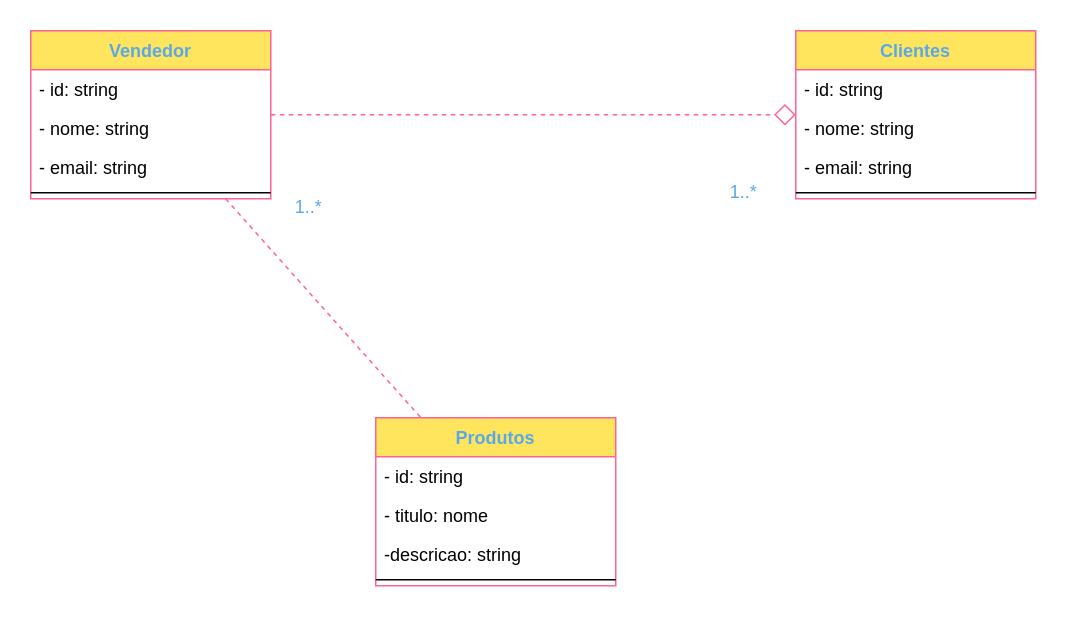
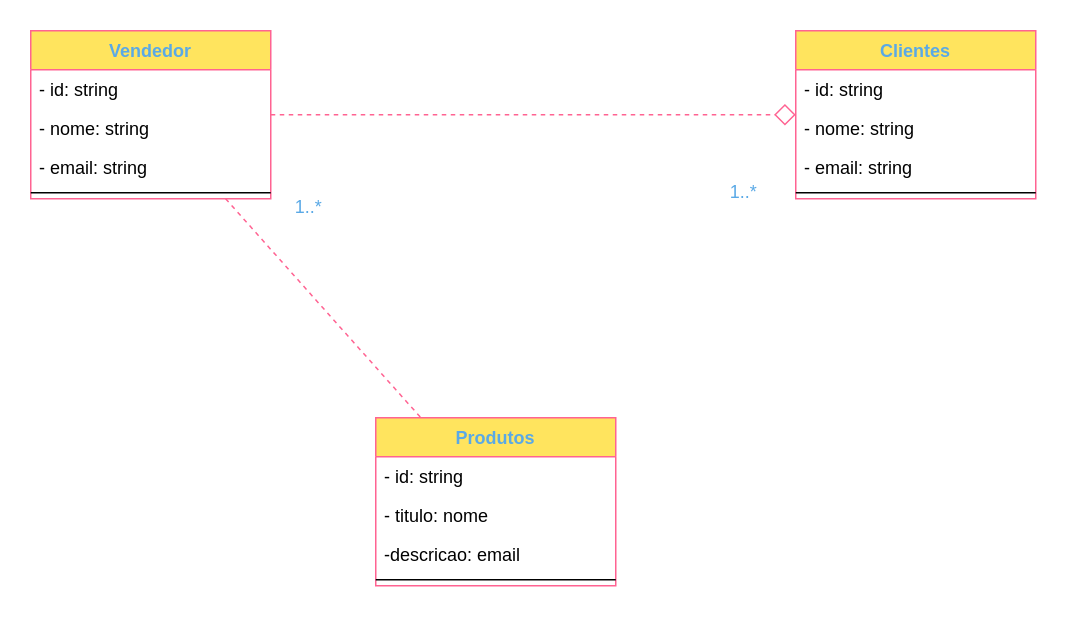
- <mxCell id="15" value="-descricao: string" style="text;strokeColor=none;fillColor=none;align=left;verticalAlign=top;spacingLeft=4;spacingRight=4;overflow=hidden;rotatable=0;points=[[0,0.5],[1,0.5]];portConstraint=eastwest;" vertex="1" parent="12"><mxGeometry y="78" width="160" height="26" as="geometry" /></mxCell>
+ <mxCell id="15" value="-descricao: email" style="text;strokeColor=none;fillColor=none;align=left;verticalAlign=top;spacingLeft=4;spacingRight=4;overflow=hidden;rotatable=0;points=[[0,0.5],[1,0.5]];portConstraint=eastwest;" vertex="1" parent="12"><mxGeometry y="78" width="160" height="26" as="geometry" /></mxCell>
